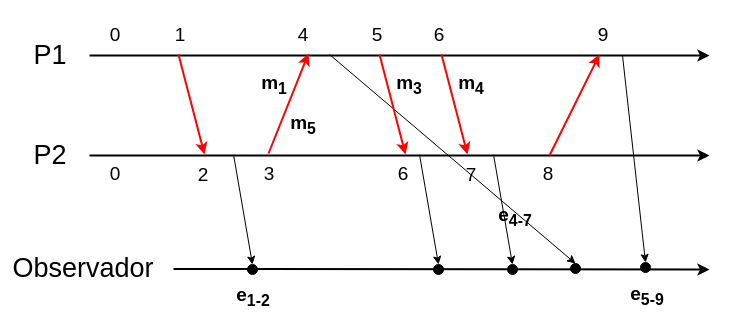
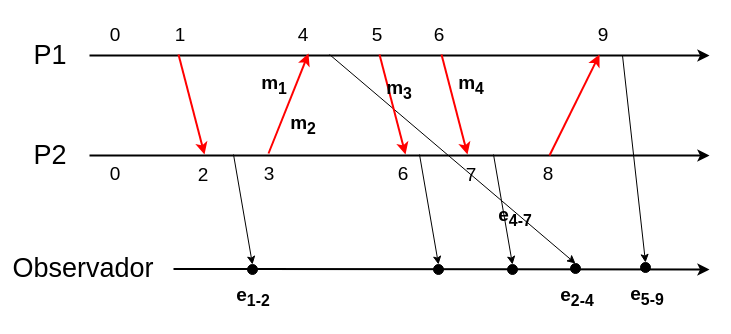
- <mxCell id="20" value="&lt;b&gt;m&lt;sub&gt;3&lt;/sub&gt;&lt;/b&gt;" style="text;html=1;align=center;verticalAlign=middle;whiteSpace=wrap;rounded=0;fontSize=19;" parent="1" vertex="1"><mxGeometry x="379" y="70" width="60" height="30" as="geometry" /></mxCell>
+ <mxCell id="20" value="&lt;b&gt;m&lt;sub&gt;3&lt;/sub&gt;&lt;/b&gt;" style="text;html=1;align=center;verticalAlign=middle;whiteSpace=wrap;rounded=0;fontSize=19;" parent="1" vertex="1"><mxGeometry x="369" y="75" width="60" height="30" as="geometry" /></mxCell>
- <mxCell id="16" value="&lt;b&gt;m&lt;sub&gt;5&lt;/sub&gt;&lt;/b&gt;" style="text;html=1;align=center;verticalAlign=middle;whiteSpace=wrap;rounded=0;fontSize=19;" parent="1" vertex="1"><mxGeometry x="273" y="110" width="60" height="30" as="geometry" /></mxCell>
+ <mxCell id="16" value="&lt;b&gt;m&lt;sub&gt;2&lt;/sub&gt;&lt;/b&gt;" style="text;html=1;align=center;verticalAlign=middle;whiteSpace=wrap;rounded=0;fontSize=19;" parent="1" vertex="1"><mxGeometry x="273" y="110" width="60" height="30" as="geometry" /></mxCell>
+ <mxCell id="14" value="&lt;b&gt;e&lt;sub&gt;2-4&lt;/sub&gt;&lt;/b&gt;" style="text;html=1;align=center;verticalAlign=middle;whiteSpace=wrap;rounded=0;fontSize=19;" parent="1" vertex="1"><mxGeometry x="547" y="282" width="60" height="30" as="geometry" /></mxCell>
